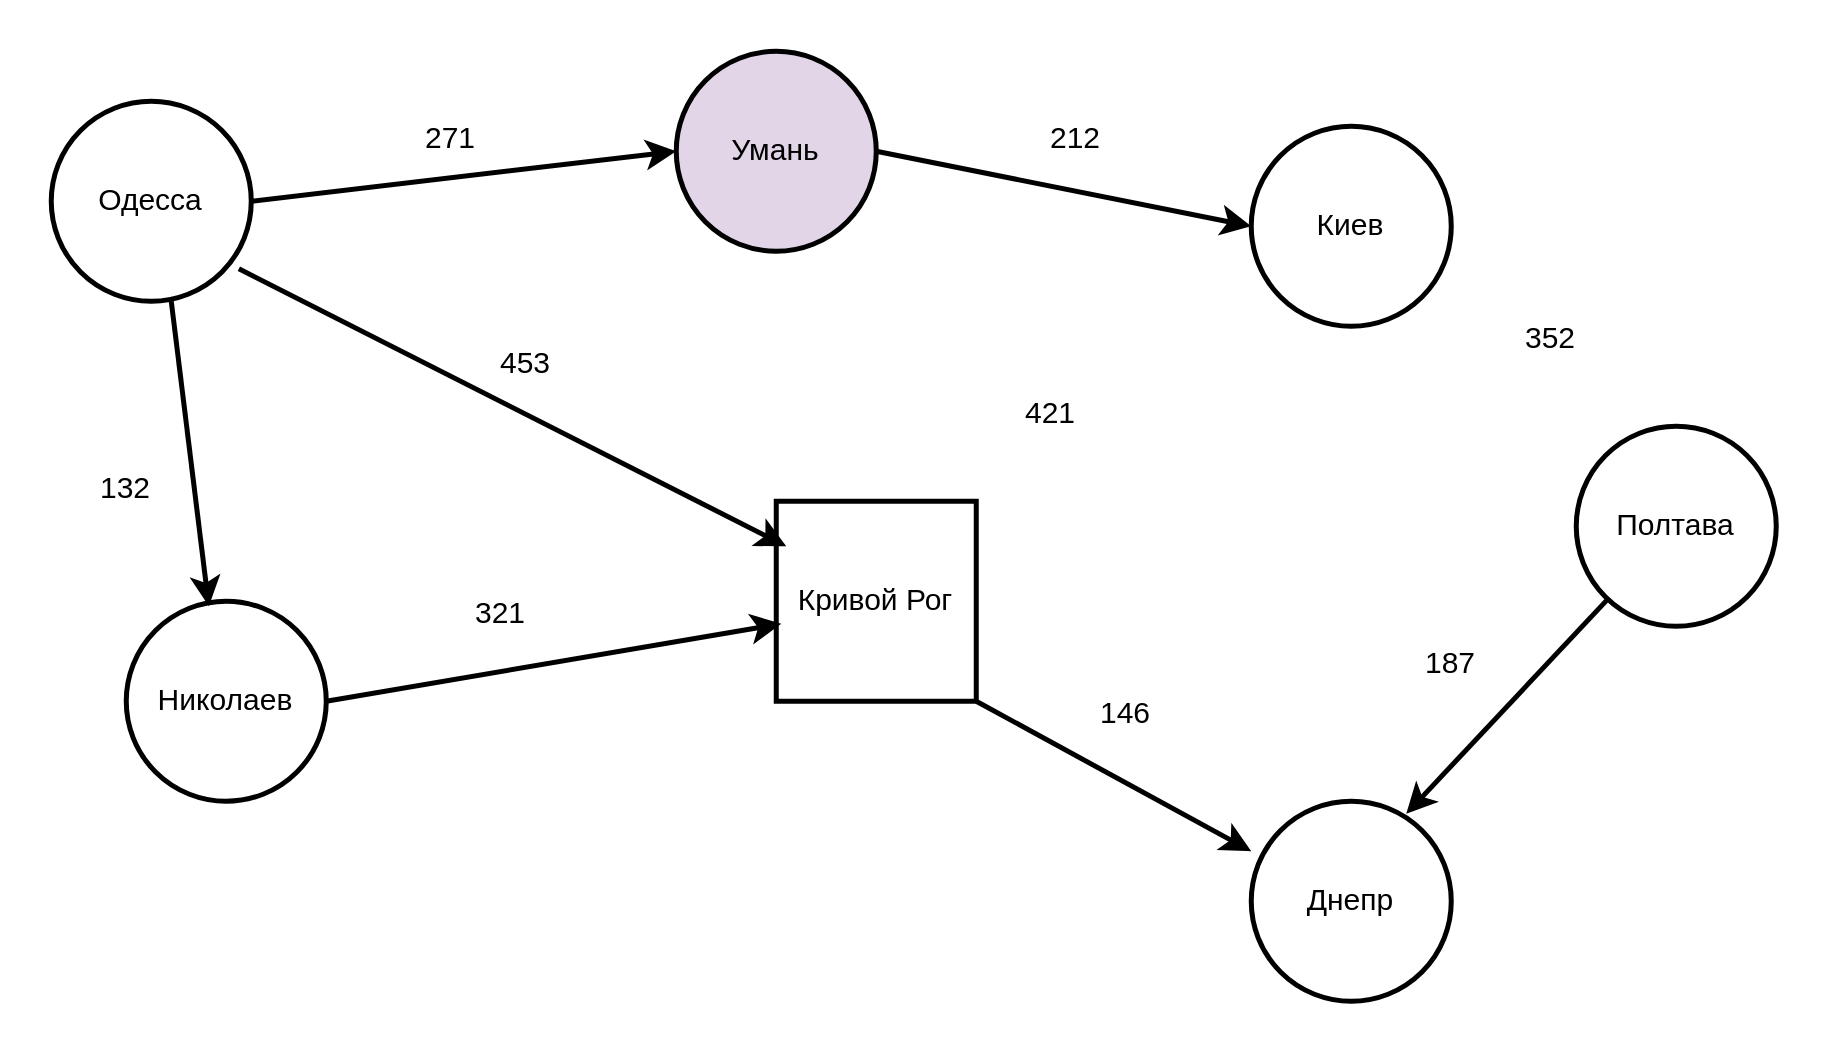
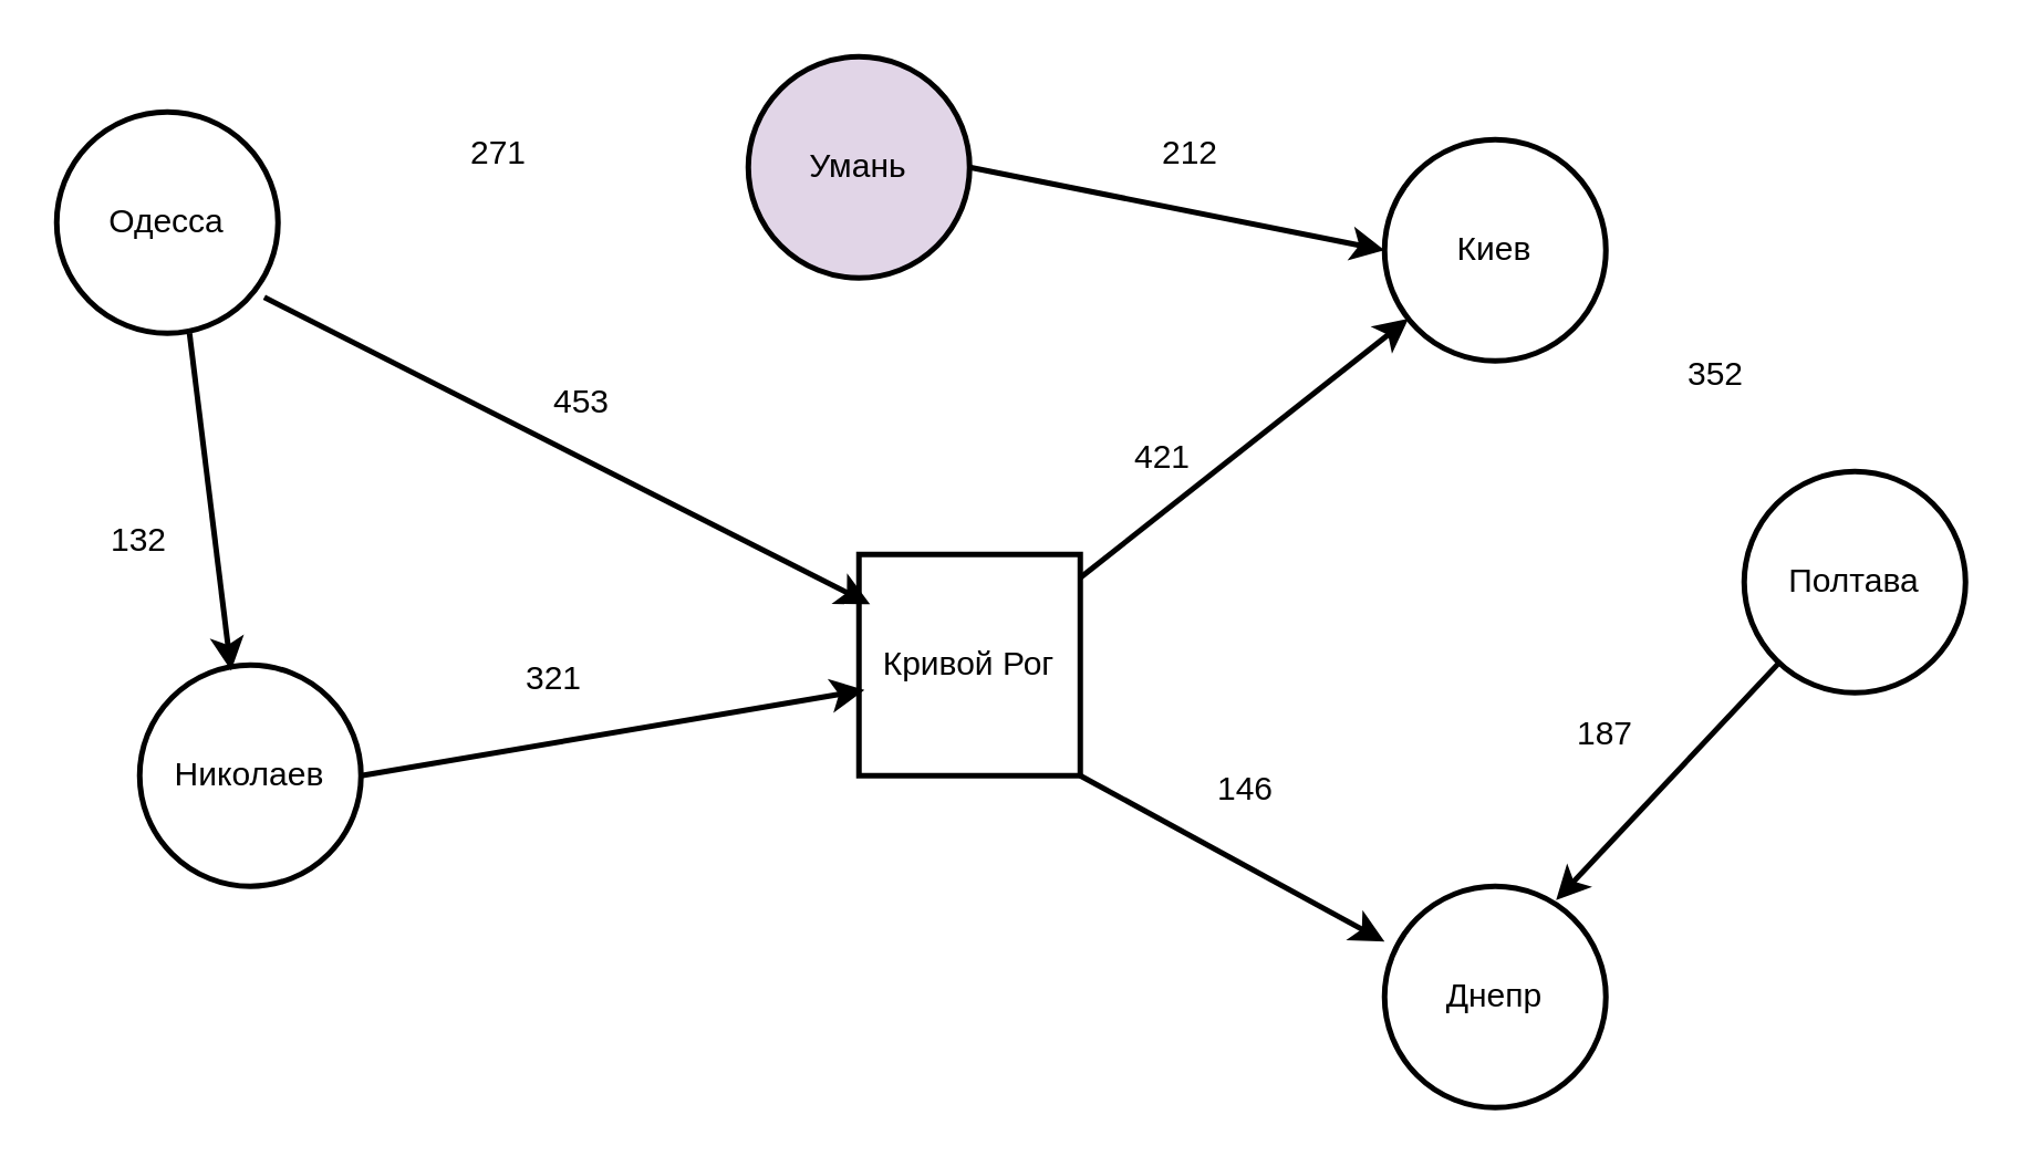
- <mxCell id="10" value="" style="endArrow=classic;html=1;rounded=0;exitX=1;exitY=0.5;exitDx=0;exitDy=0;entryX=0;entryY=0.5;entryDx=0;entryDy=0;strokeWidth=2;" edge="1" parent="1" source="2" target="5"><mxGeometry width="50" height="50" relative="1" as="geometry"><mxPoint x="150" y="80" as="sourcePoint" /><mxPoint x="200" y="30" as="targetPoint" /></mxGeometry></mxCell>
+ <mxCell id="16" value="" style="endArrow=classic;html=1;rounded=0;strokeWidth=2;" edge="1" parent="1" source="4" target="6"><mxGeometry width="50" height="50" relative="1" as="geometry"><mxPoint x="410" y="200" as="sourcePoint" /><mxPoint x="460" y="150" as="targetPoint" /></mxGeometry></mxCell>
